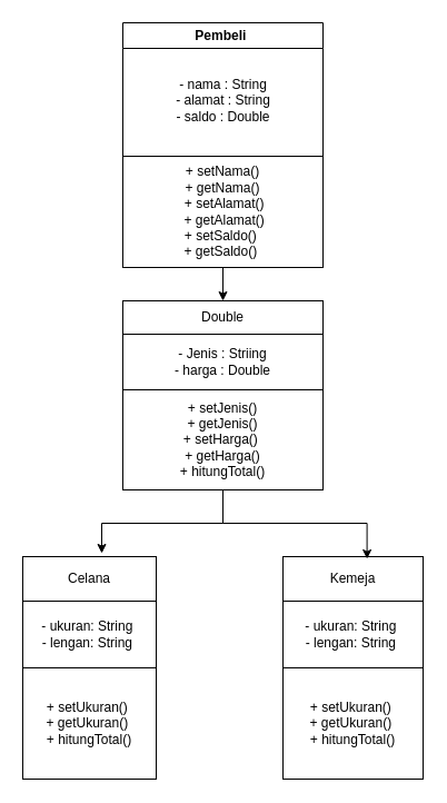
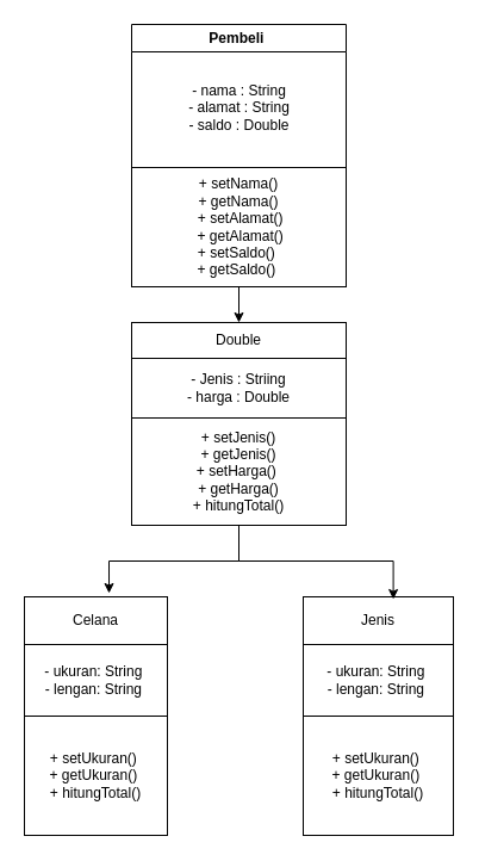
- <mxCell id="10" value="Kemeja" style="rounded=0;whiteSpace=wrap;html=1;" vertex="1" parent="1"><mxGeometry x="254" y="500" width="126" height="40" as="geometry" /></mxCell>
+ <mxCell id="10" value="Jenis" style="rounded=0;whiteSpace=wrap;html=1;" vertex="1" parent="1"><mxGeometry x="254" y="500" width="126" height="40" as="geometry" /></mxCell>
